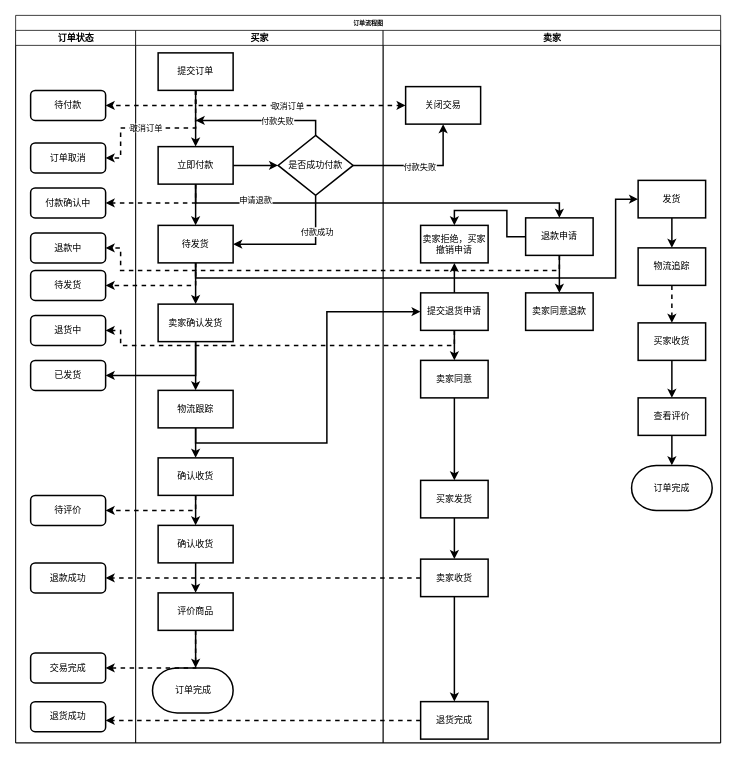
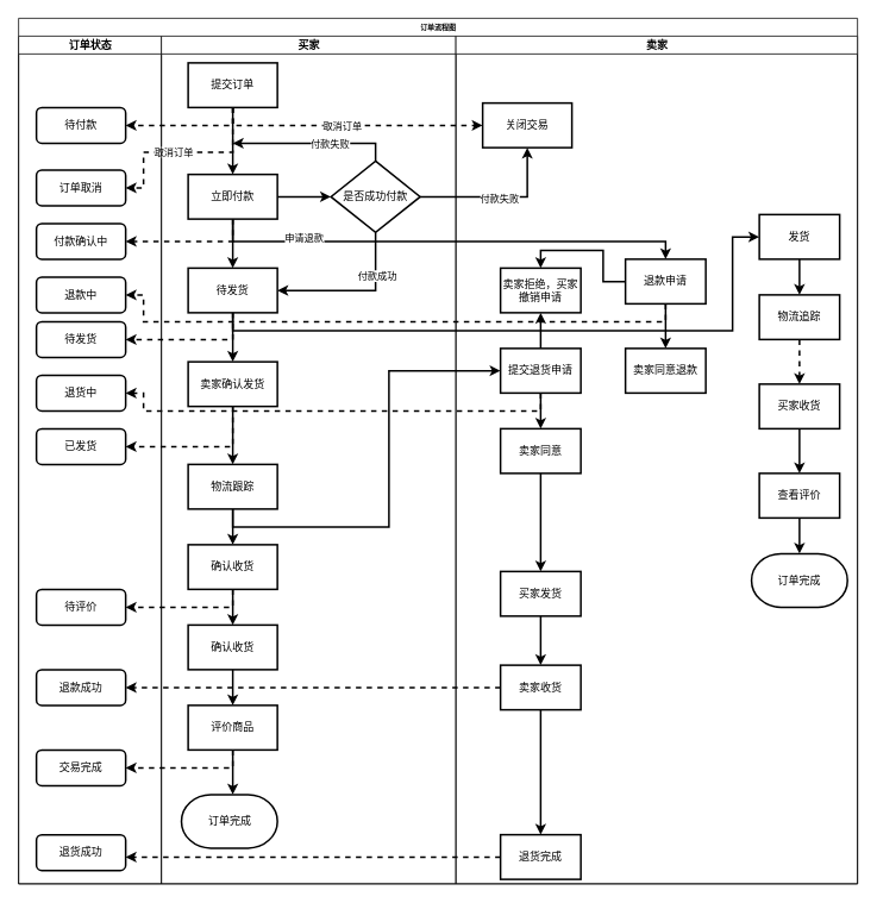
- <mxCell id="49" style="edgeStyle=orthogonalEdgeStyle;rounded=0;orthogonalLoop=1;jettySize=auto;html=1;exitX=0.5;exitY=1;exitDx=0;exitDy=0;entryX=1;entryY=0.5;entryDx=0;entryDy=0;dashed=0;startArrow=none;startFill=0;endArrow=classic;endFill=1;strokeWidth=2;" edge="1" parent="2" source="39" target="10"><mxGeometry relative="1" as="geometry" /></mxCell>
+ <mxCell id="49" style="edgeStyle=orthogonalEdgeStyle;rounded=0;orthogonalLoop=1;jettySize=auto;html=1;exitX=0.5;exitY=1;exitDx=0;exitDy=0;entryX=1;entryY=0.5;entryDx=0;entryDy=0;dashed=1;startArrow=none;startFill=0;endArrow=classic;endFill=1;strokeWidth=2;" edge="1" parent="2" source="39" target="10"><mxGeometry relative="1" as="geometry" /></mxCell>
- <mxCell id="13" value="交易完成" style="rounded=1;whiteSpace=wrap;html=1;strokeWidth=2;" vertex="1" parent="3"><mxGeometry x="20" y="830" width="100" height="40" as="geometry" /></mxCell>
+ <mxCell id="13" value="交易完成" style="rounded=1;whiteSpace=wrap;html=1;strokeWidth=2;" vertex="1" parent="3"><mxGeometry x="20" y="800" width="100" height="40" as="geometry" /></mxCell>
